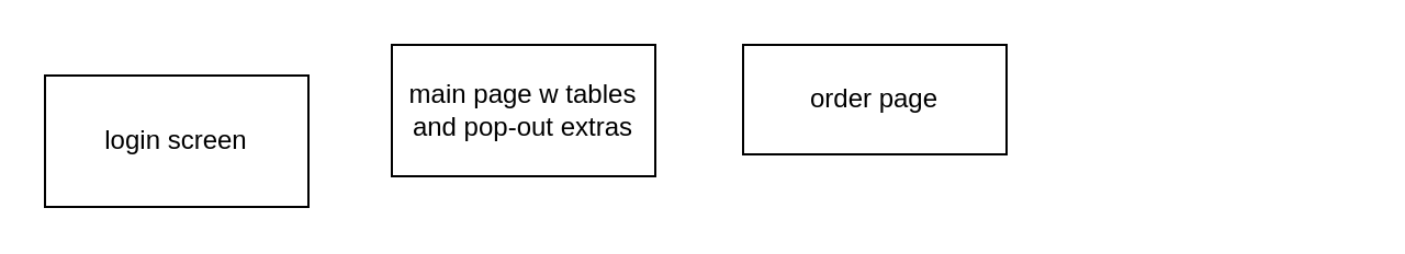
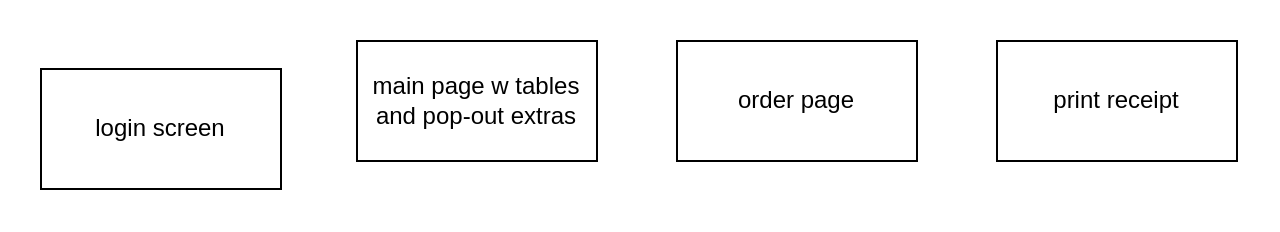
- <mxCell id="4" value="order page" style="rounded=0;whiteSpace=wrap;html=1;" vertex="1" parent="1"><mxGeometry x="338" y="20" width="120" height="50" as="geometry" /></mxCell>
+ <mxCell id="4" value="order page" style="rounded=0;whiteSpace=wrap;html=1;" vertex="1" parent="1"><mxGeometry x="338" y="20" width="120" height="60" as="geometry" /></mxCell>
+ <mxCell id="5" value="print receipt" style="rounded=0;whiteSpace=wrap;html=1;" vertex="1" parent="1"><mxGeometry x="498" y="20" width="120" height="60" as="geometry" /></mxCell>
